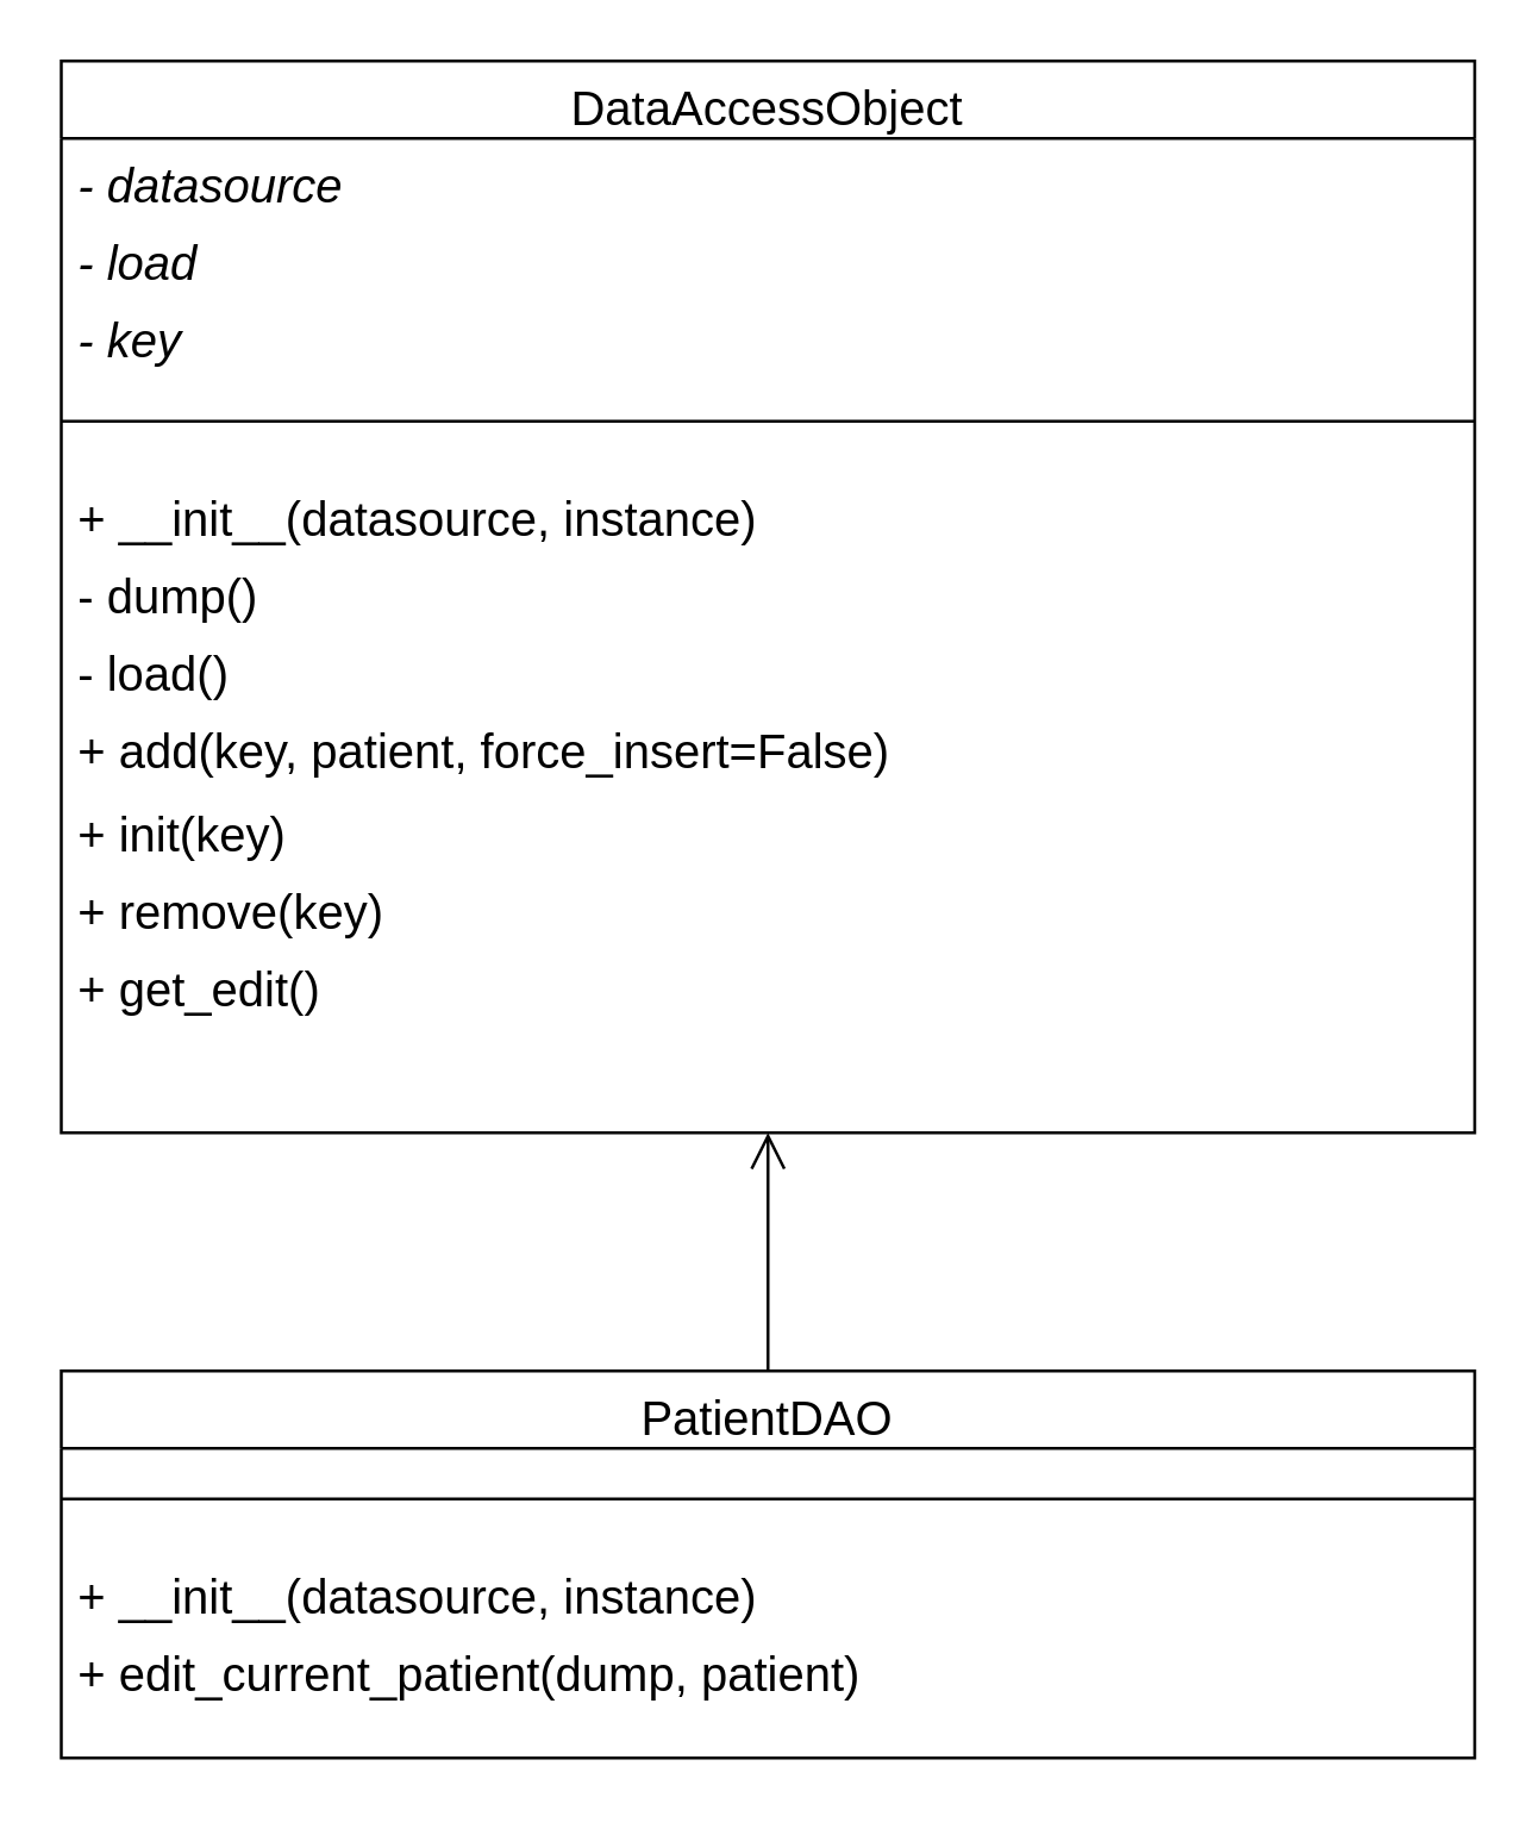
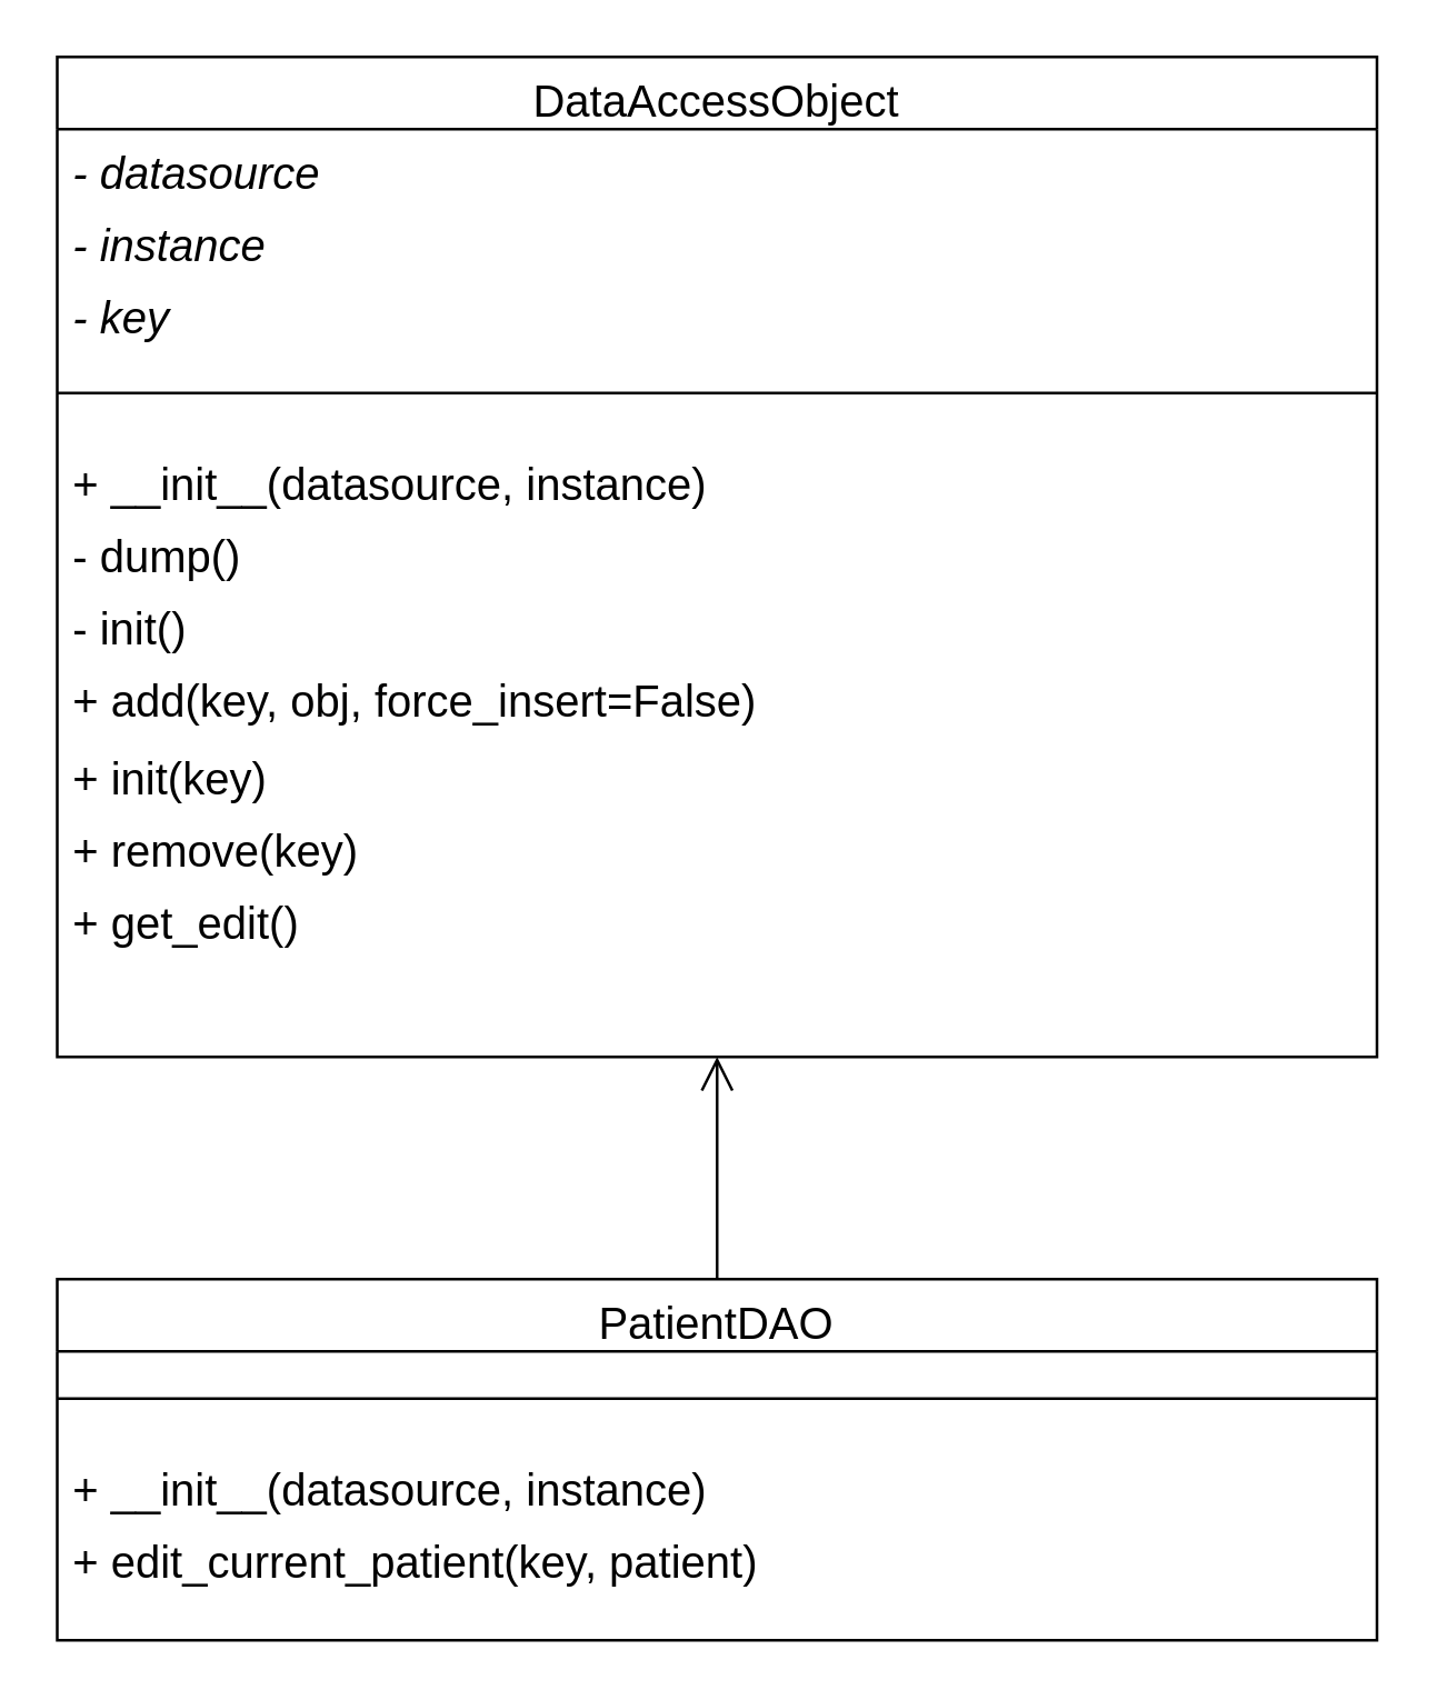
- <mxCell id="4" value="- load" style="text;align=left;verticalAlign=top;spacingLeft=4;spacingRight=4;overflow=hidden;rotatable=0;points=[[0,0.5],[1,0.5]];portConstraint=eastwest;fontSize=16;fontStyle=2" vertex="1" parent="2"><mxGeometry y="52" width="475" height="26" as="geometry" /></mxCell>
+ <mxCell id="4" value="- instance" style="text;align=left;verticalAlign=top;spacingLeft=4;spacingRight=4;overflow=hidden;rotatable=0;points=[[0,0.5],[1,0.5]];portConstraint=eastwest;fontSize=16;fontStyle=2" vertex="1" parent="2"><mxGeometry y="52" width="475" height="26" as="geometry" /></mxCell>
- <mxCell id="9" value="- load()" style="text;align=left;verticalAlign=top;spacingLeft=4;spacingRight=4;overflow=hidden;rotatable=0;points=[[0,0.5],[1,0.5]];portConstraint=eastwest;fontSize=16;" vertex="1" parent="2"><mxGeometry y="190" width="475" height="26" as="geometry" /></mxCell>
+ <mxCell id="9" value="- init()" style="text;align=left;verticalAlign=top;spacingLeft=4;spacingRight=4;overflow=hidden;rotatable=0;points=[[0,0.5],[1,0.5]];portConstraint=eastwest;fontSize=16;" vertex="1" parent="2"><mxGeometry y="190" width="475" height="26" as="geometry" /></mxCell>
- <mxCell id="10" value="+ add(key, patient, force_insert=False)" style="text;align=left;verticalAlign=top;spacingLeft=4;spacingRight=4;overflow=hidden;rotatable=0;points=[[0,0.5],[1,0.5]];portConstraint=eastwest;fontSize=16;" vertex="1" parent="2"><mxGeometry y="216" width="475" height="28" as="geometry" /></mxCell>
+ <mxCell id="10" value="+ add(key, obj, force_insert=False)" style="text;align=left;verticalAlign=top;spacingLeft=4;spacingRight=4;overflow=hidden;rotatable=0;points=[[0,0.5],[1,0.5]];portConstraint=eastwest;fontSize=16;" vertex="1" parent="2"><mxGeometry y="216" width="475" height="28" as="geometry" /></mxCell>
- <mxCell id="18" value="+ edit_current_patient(dump, patient)" style="text;align=left;verticalAlign=top;spacingLeft=4;spacingRight=4;overflow=hidden;rotatable=0;points=[[0,0.5],[1,0.5]];portConstraint=eastwest;fontSize=16;" vertex="1" parent="15"><mxGeometry y="86" width="475" height="28" as="geometry" /></mxCell>
+ <mxCell id="18" value="+ edit_current_patient(key, patient)" style="text;align=left;verticalAlign=top;spacingLeft=4;spacingRight=4;overflow=hidden;rotatable=0;points=[[0,0.5],[1,0.5]];portConstraint=eastwest;fontSize=16;" vertex="1" parent="15"><mxGeometry y="86" width="475" height="28" as="geometry" /></mxCell>
